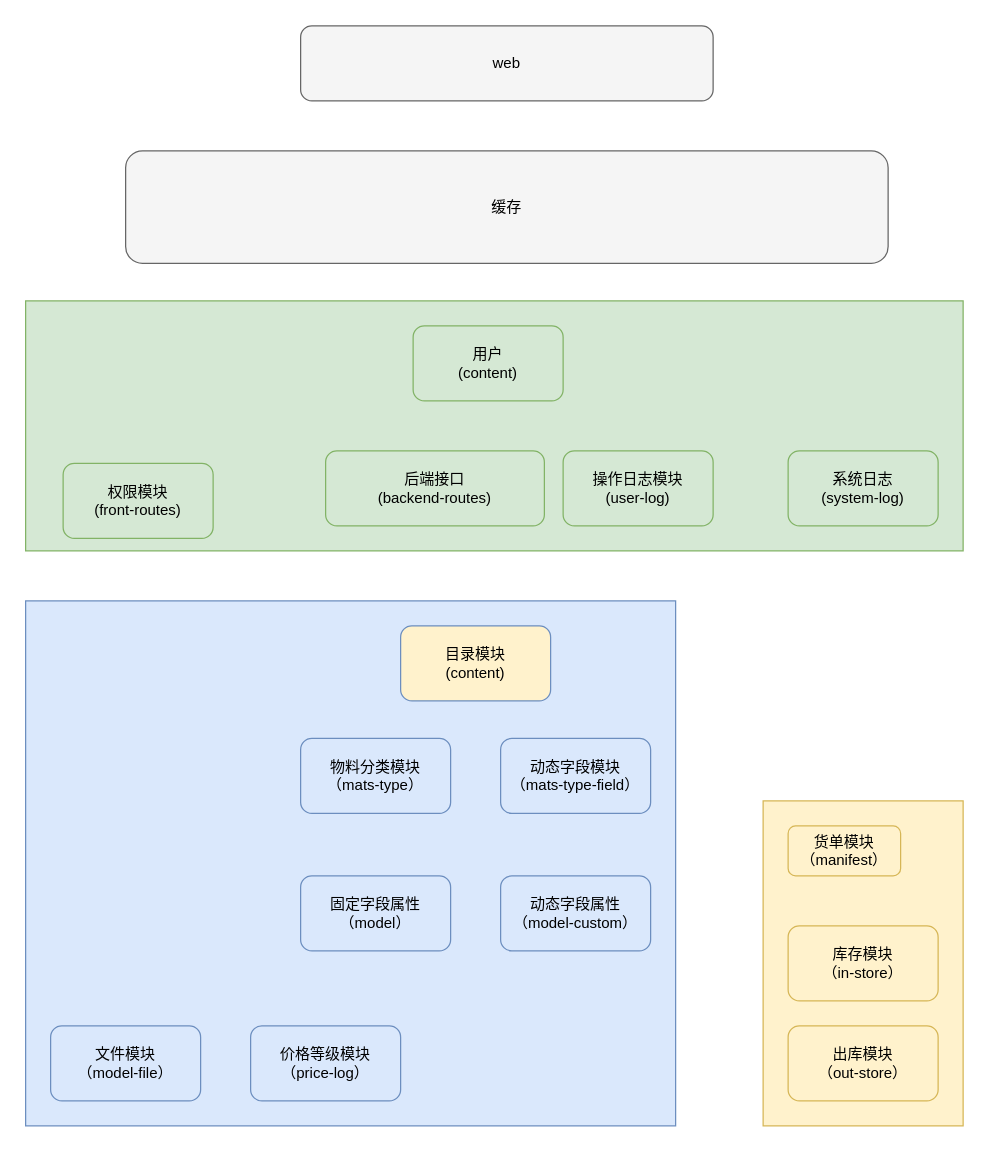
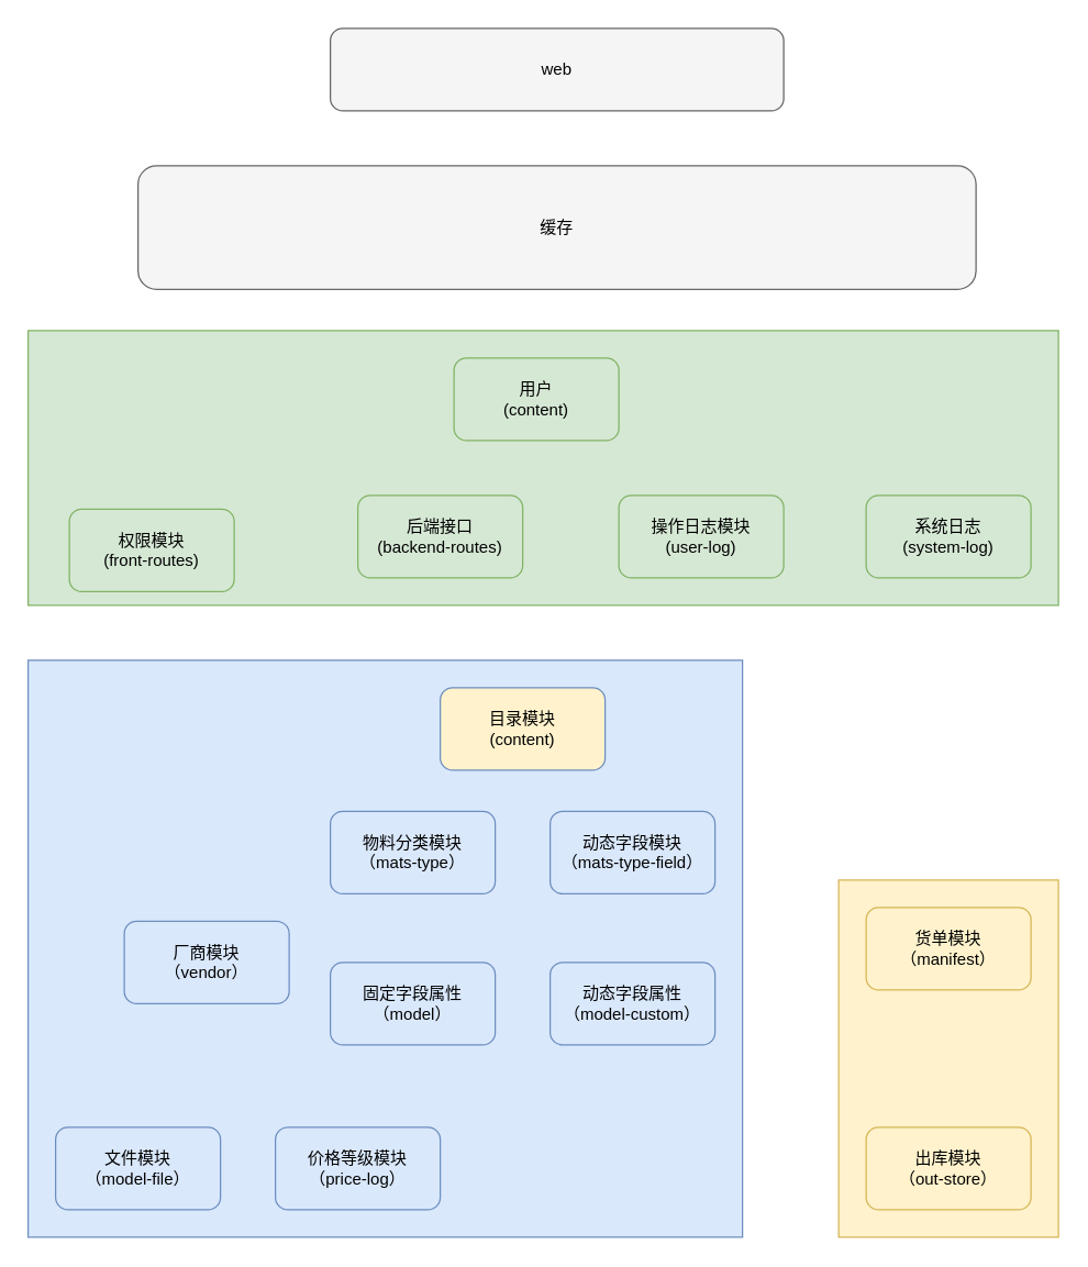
- <mxCell id="17" value="后端接口&lt;br&gt;(backend-routes)" style="rounded=1;whiteSpace=wrap;html=1;fillColor=#d5e8d4;strokeColor=#82b366;" vertex="1" parent="1"><mxGeometry x="260" y="360" width="175" height="60" as="geometry" /></mxCell>
+ <mxCell id="17" value="后端接口&lt;br&gt;(backend-routes)" style="rounded=1;whiteSpace=wrap;html=1;fillColor=#d5e8d4;strokeColor=#82b366;" vertex="1" parent="1"><mxGeometry x="260" y="360" width="120" height="60" as="geometry" /></mxCell>
- <mxCell id="10" value="货单模块&lt;br&gt;（manifest）" style="rounded=1;whiteSpace=wrap;html=1;fillColor=#fff2cc;strokeColor=#d6b656;" vertex="1" parent="1"><mxGeometry x="630" y="660" width="90" height="40" as="geometry" /></mxCell>
+ <mxCell id="10" value="货单模块&lt;br&gt;（manifest）" style="rounded=1;whiteSpace=wrap;html=1;fillColor=#fff2cc;strokeColor=#d6b656;" vertex="1" parent="1"><mxGeometry x="630" y="660" width="120" height="60" as="geometry" /></mxCell>
+ <mxCell id="21" value="厂商模块&lt;br&gt;（vendor）" style="rounded=1;whiteSpace=wrap;html=1;fillColor=#dae8fc;strokeColor=#6c8ebf;" vertex="1" parent="1"><mxGeometry x="90" y="670" width="120" height="60" as="geometry" /></mxCell>
- <mxCell id="11" value="库存模块&lt;br&gt;（in-store）" style="rounded=1;whiteSpace=wrap;html=1;fillColor=#fff2cc;strokeColor=#d6b656;" vertex="1" parent="1"><mxGeometry x="630" y="740" width="120" height="60" as="geometry" /></mxCell>
